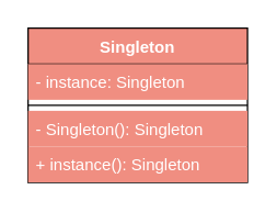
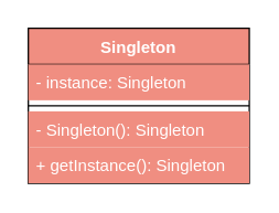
- <mxCell id="6" value="+ instance(): Singleton" style="text;strokeColor=none;fillColor=#F08E81;align=left;verticalAlign=top;spacingLeft=4;spacingRight=4;overflow=hidden;rotatable=0;points=[[0,0.5],[1,0.5]];portConstraint=eastwest;fontColor=#FFFFFF;" vertex="1" parent="2"><mxGeometry y="86" width="160" height="26" as="geometry" /></mxCell>
+ <mxCell id="6" value="+ getInstance(): Singleton" style="text;strokeColor=none;fillColor=#F08E81;align=left;verticalAlign=top;spacingLeft=4;spacingRight=4;overflow=hidden;rotatable=0;points=[[0,0.5],[1,0.5]];portConstraint=eastwest;fontColor=#FFFFFF;" vertex="1" parent="2"><mxGeometry y="86" width="160" height="26" as="geometry" /></mxCell>
